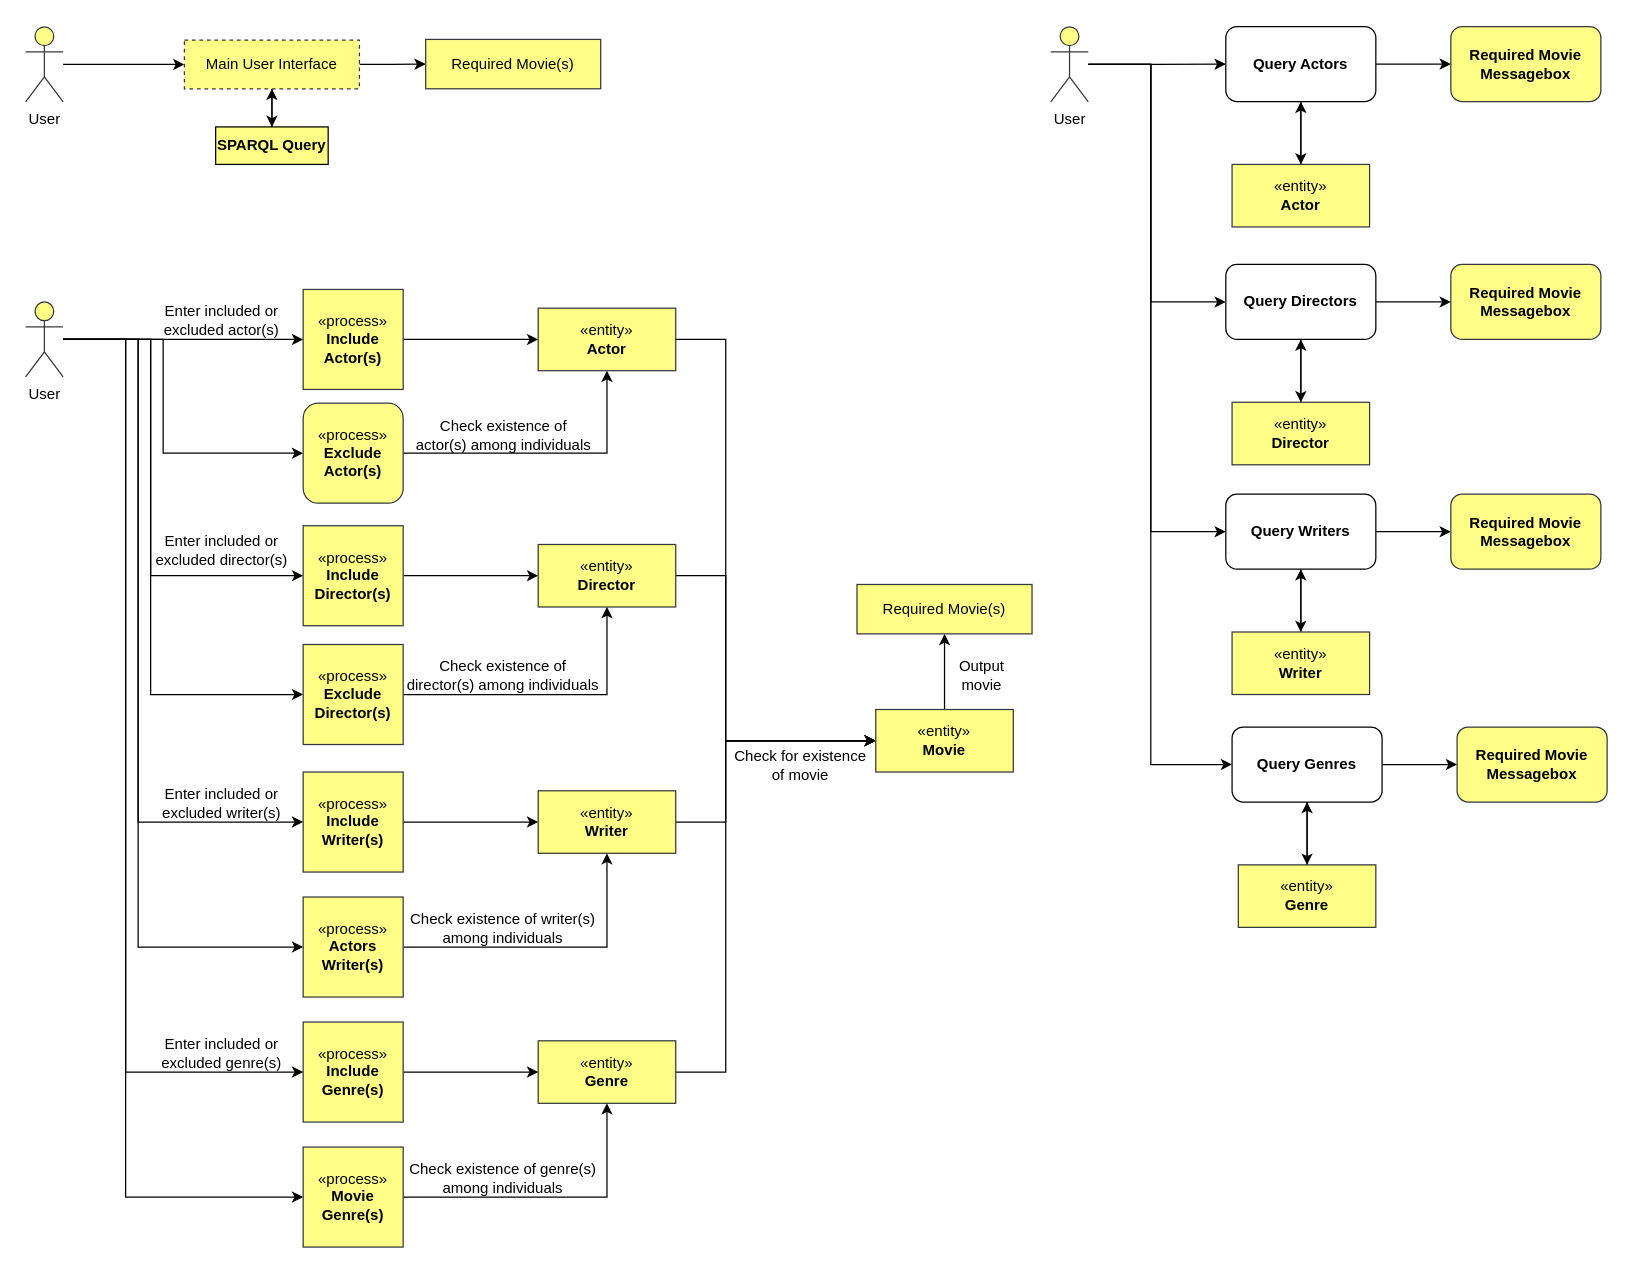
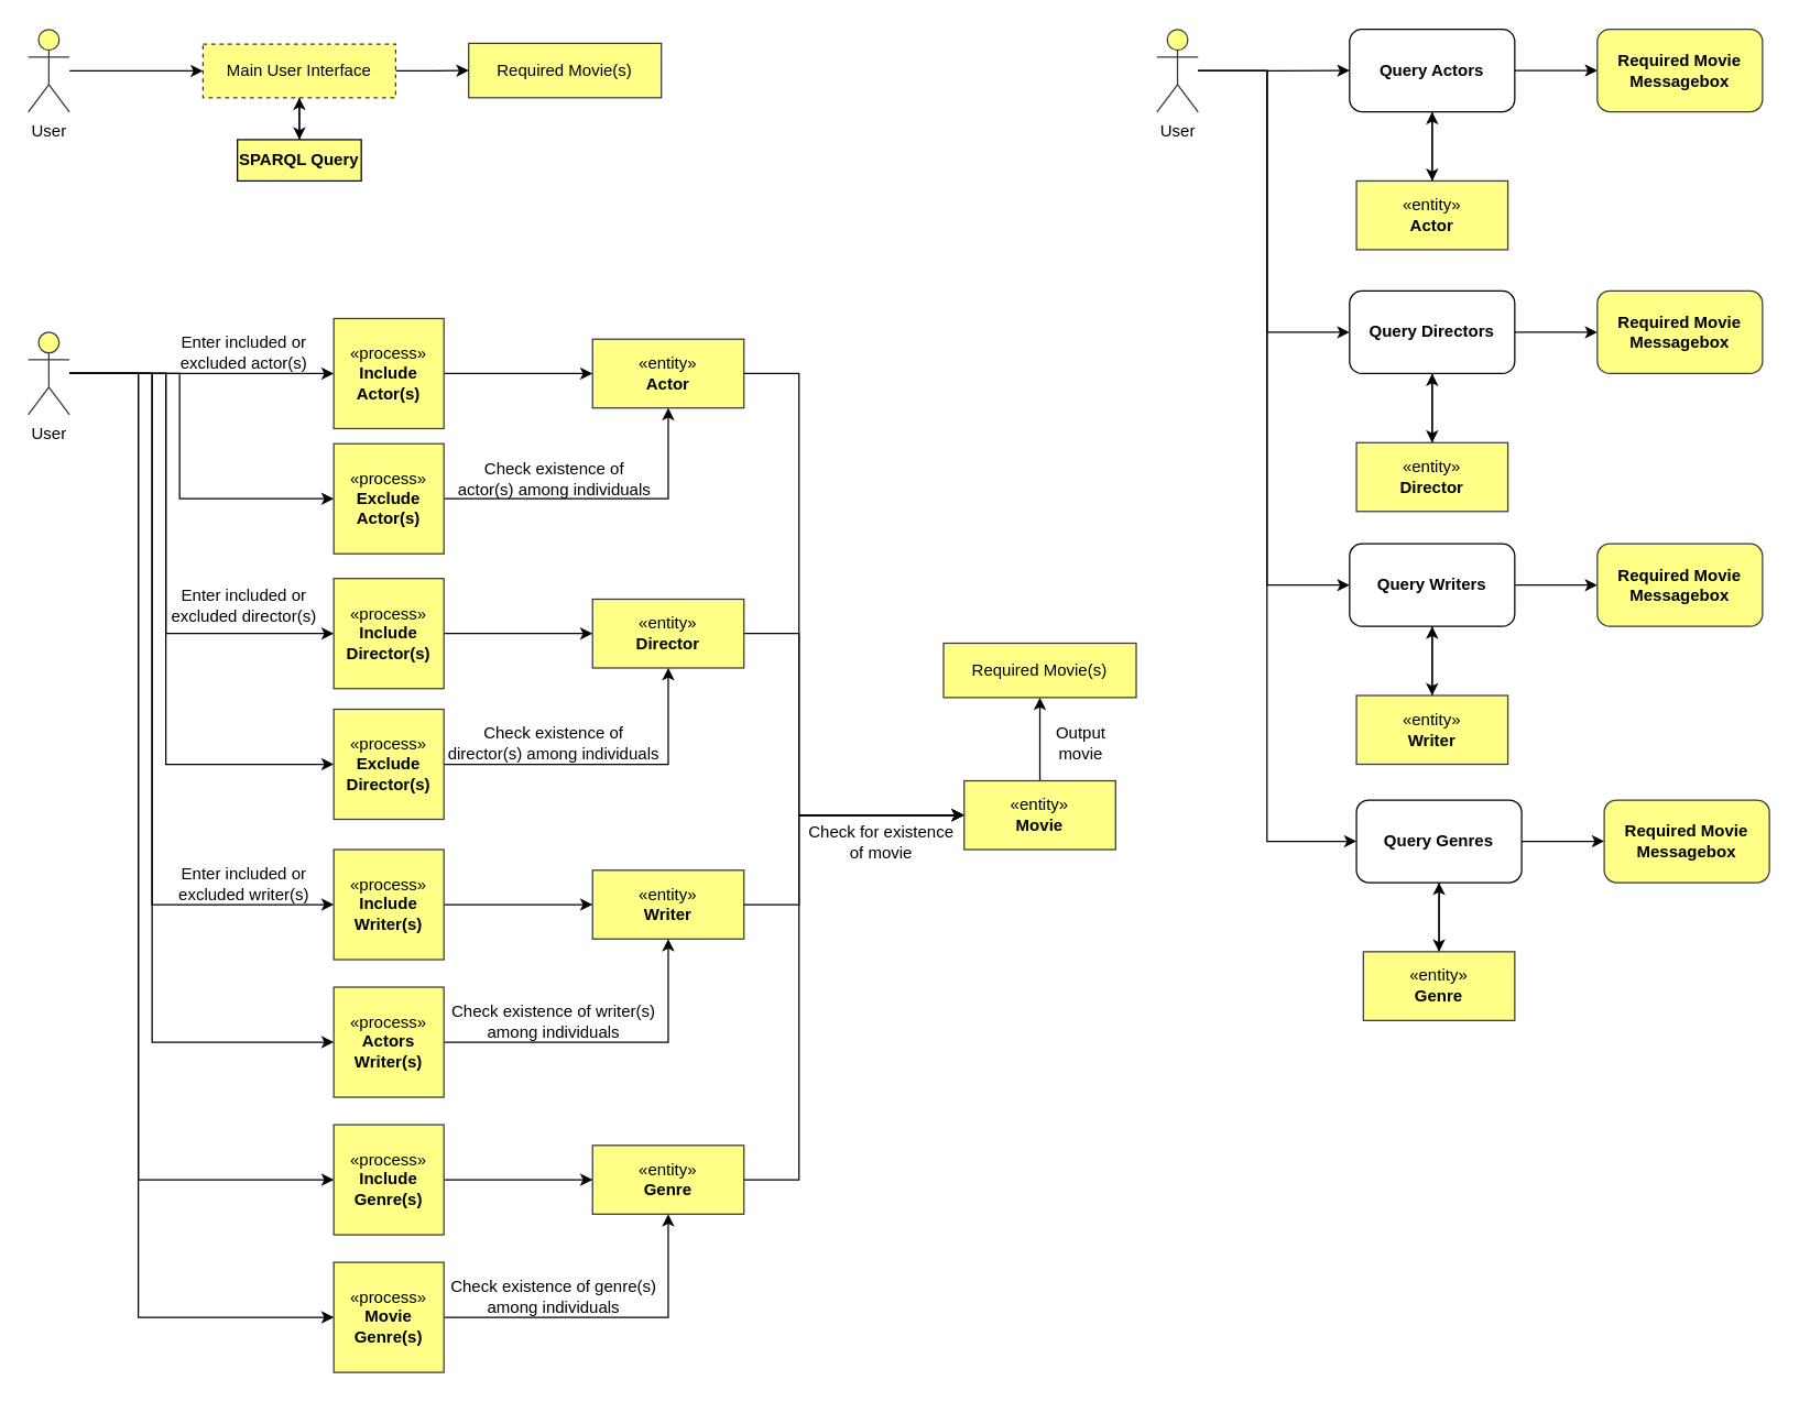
- <mxCell id="24" value="«process»&lt;div&gt;&lt;b&gt;Exclude Actor(s)&lt;/b&gt;&lt;/div&gt;" style="html=1;whiteSpace=wrap;fillColor=#ffff88;strokeColor=#36393d;rounded=1;" vertex="1" parent="1"><mxGeometry x="242" y="322" width="80" height="80" as="geometry" /></mxCell>
+ <mxCell id="24" value="«process»&lt;div&gt;&lt;b&gt;Exclude Actor(s)&lt;/b&gt;&lt;/div&gt;" style="html=1;whiteSpace=wrap;fillColor=#ffff88;strokeColor=#36393d;" vertex="1" parent="1"><mxGeometry x="242" y="322" width="80" height="80" as="geometry" /></mxCell>
- <mxCell id="50" value="Enter included or excluded genre(s)" style="text;html=1;align=center;verticalAlign=middle;whiteSpace=wrap;rounded=0;" vertex="1" parent="1"><mxGeometry x="122" y="827" width="110" height="30" as="geometry" /></mxCell>
